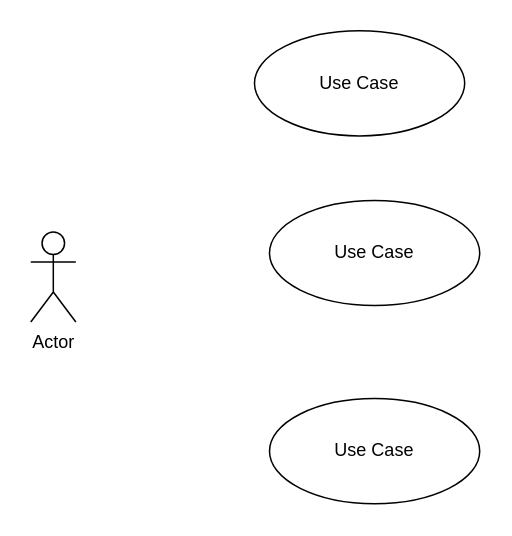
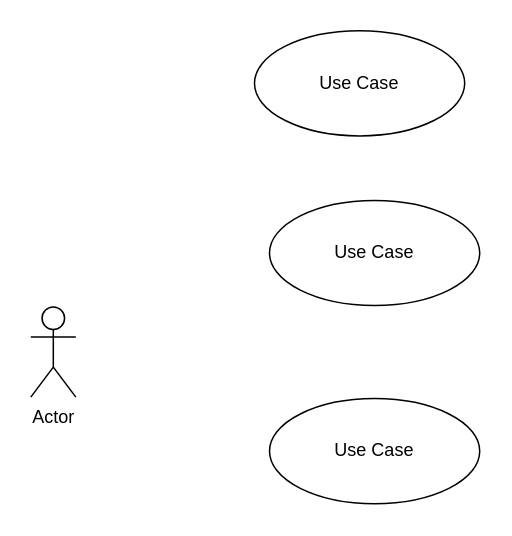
- <mxCell id="2" value="Actor" style="shape=umlActor;verticalLabelPosition=bottom;verticalAlign=top;html=1;" vertex="1" parent="1"><mxGeometry x="20" y="154" width="30" height="60" as="geometry" /></mxCell>
+ <mxCell id="2" value="Actor" style="shape=umlActor;verticalLabelPosition=bottom;verticalAlign=top;html=1;" vertex="1" parent="1"><mxGeometry x="20" y="204" width="30" height="60" as="geometry" /></mxCell>
